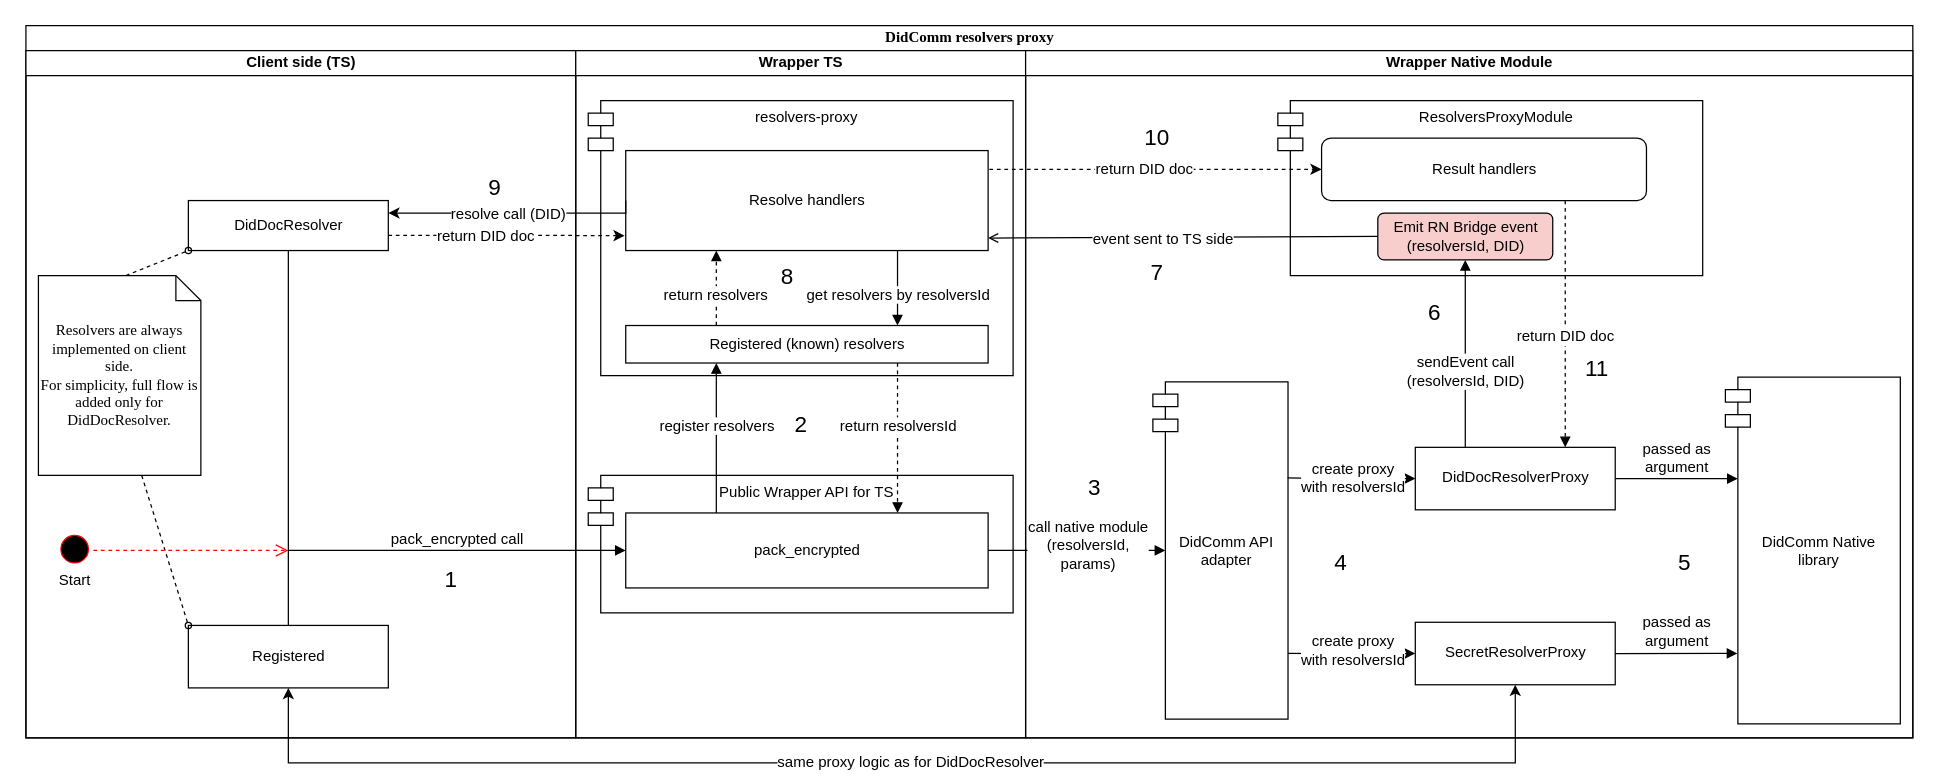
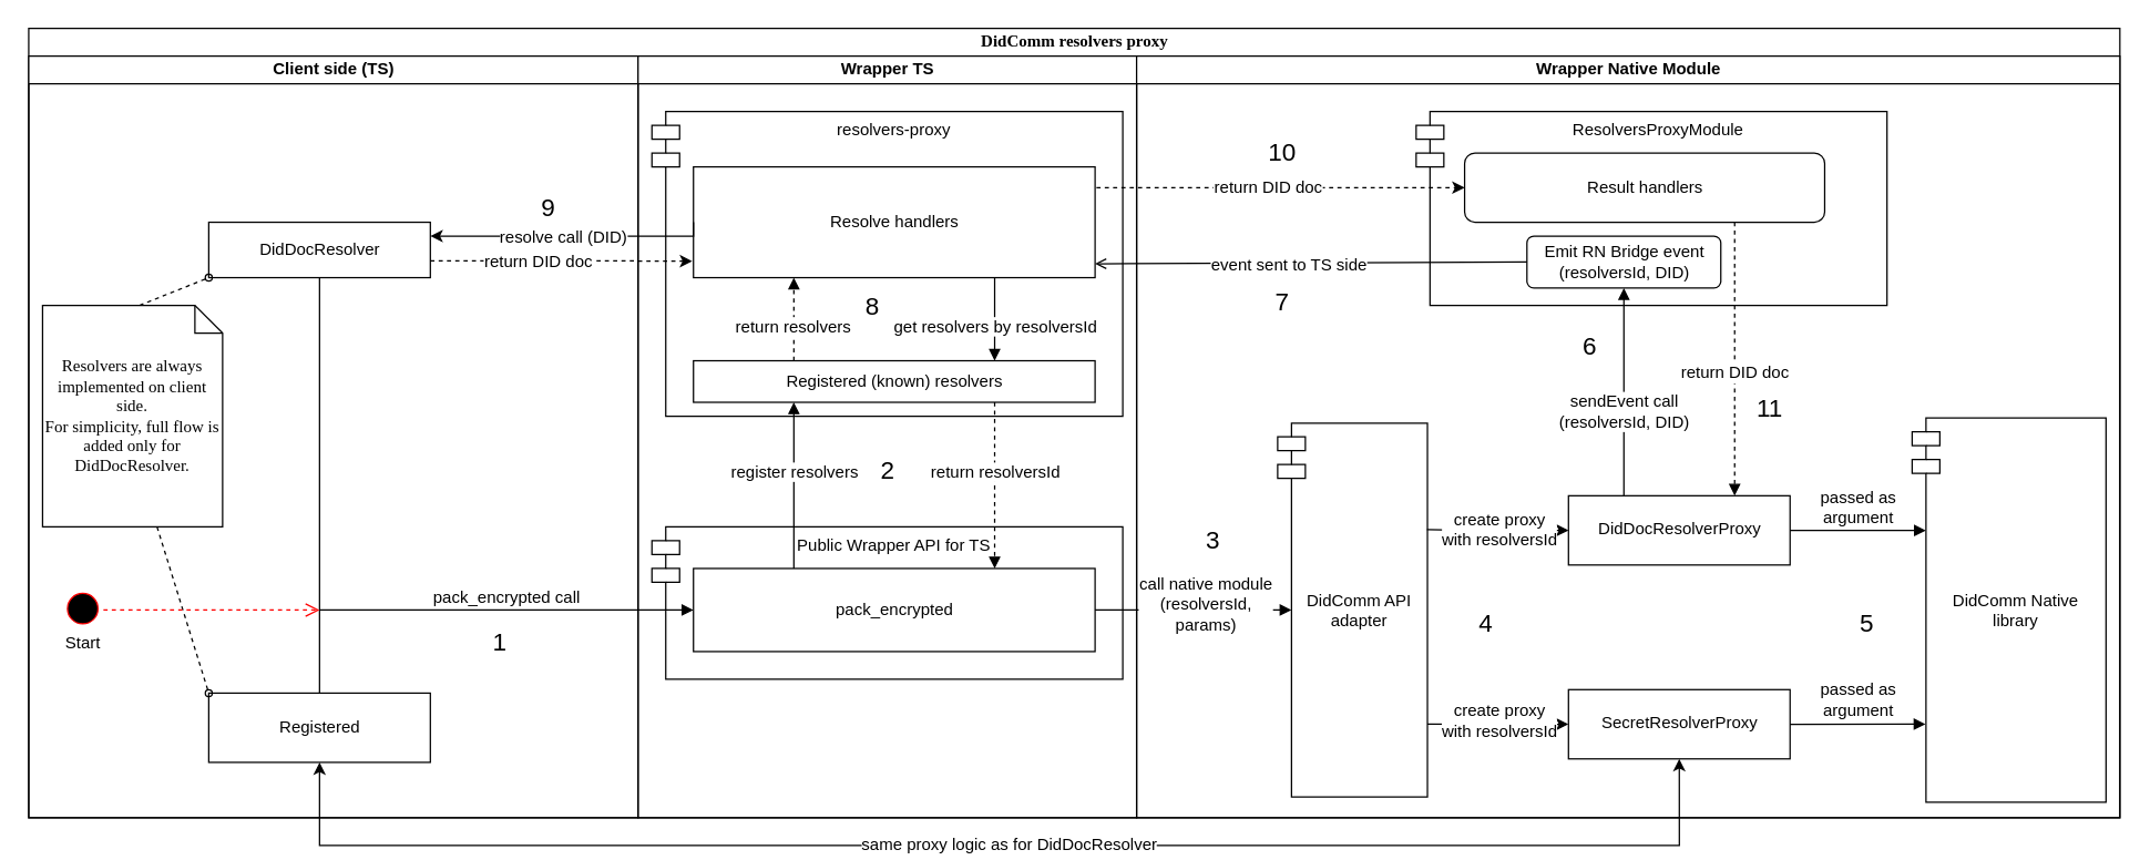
- <mxCell id="34" value="Emit RN Bridge event &lt;br&gt;(resolversId, DID)" style="html=1;rounded=1;absoluteArcSize=1;arcSize=10;fillColor=#f8cecc;" vertex="1" parent="27"><mxGeometry x="281.85" y="130" width="140" height="37.5" as="geometry" /></mxCell>
+ <mxCell id="34" value="Emit RN Bridge event &lt;br&gt;(resolversId, DID)" style="html=1;rounded=1;absoluteArcSize=1;arcSize=10;" vertex="1" parent="27"><mxGeometry x="281.85" y="130" width="140" height="37.5" as="geometry" /></mxCell>
